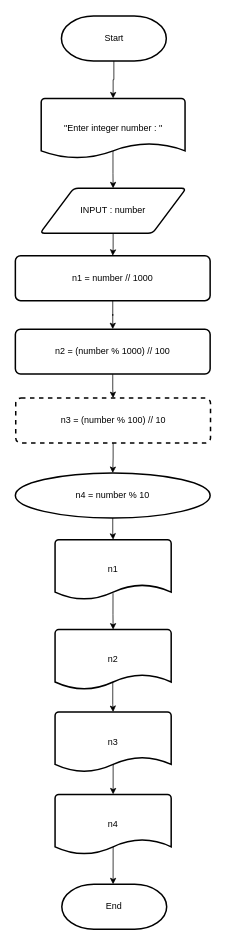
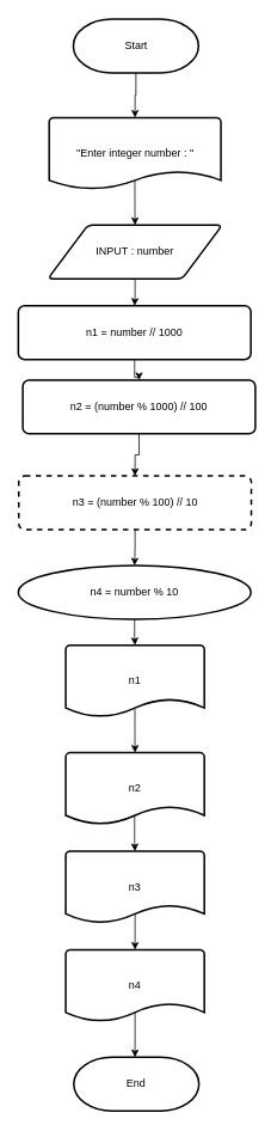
- <mxCell id="20" value="n2 = (number % 1000) // 100" style="rounded=1;whiteSpace=wrap;html=1;absoluteArcSize=1;arcSize=14;strokeWidth=2;" vertex="1" parent="1"><mxGeometry x="20" y="438" width="260" height="60" as="geometry" /></mxCell>
+ <mxCell id="20" value="n2 = (number % 1000) // 100" style="rounded=1;whiteSpace=wrap;html=1;absoluteArcSize=1;arcSize=14;strokeWidth=2;" vertex="1" parent="1"><mxGeometry x="25" y="423" width="260" height="60" as="geometry" /></mxCell>
